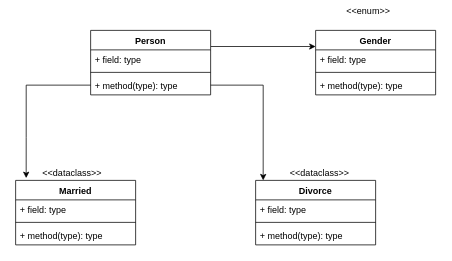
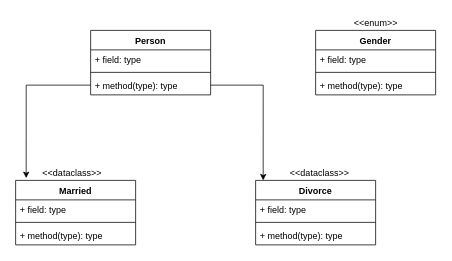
- <mxCell id="23" value="&amp;lt;&amp;lt;enum&amp;gt;&amp;gt;" style="text;html=1;align=center;verticalAlign=middle;resizable=0;points=[];autosize=1;strokeColor=none;fillColor=none;" vertex="1" parent="1"><mxGeometry x="455" y="5" width="70" height="20" as="geometry" /></mxCell>
+ <mxCell id="23" value="&amp;lt;&amp;lt;enum&amp;gt;&amp;gt;" style="text;html=1;align=center;verticalAlign=middle;resizable=0;points=[];autosize=1;strokeColor=none;fillColor=none;" vertex="1" parent="1"><mxGeometry x="465" y="20" width="70" height="20" as="geometry" /></mxCell>
- <mxCell id="2" style="edgeStyle=orthogonalEdgeStyle;rounded=0;orthogonalLoop=1;jettySize=auto;html=1;exitX=1;exitY=0.25;exitDx=0;exitDy=0;entryX=0;entryY=0.25;entryDx=0;entryDy=0;" edge="1" parent="1" source="3" target="19"><mxGeometry relative="1" as="geometry" /></mxCell>
